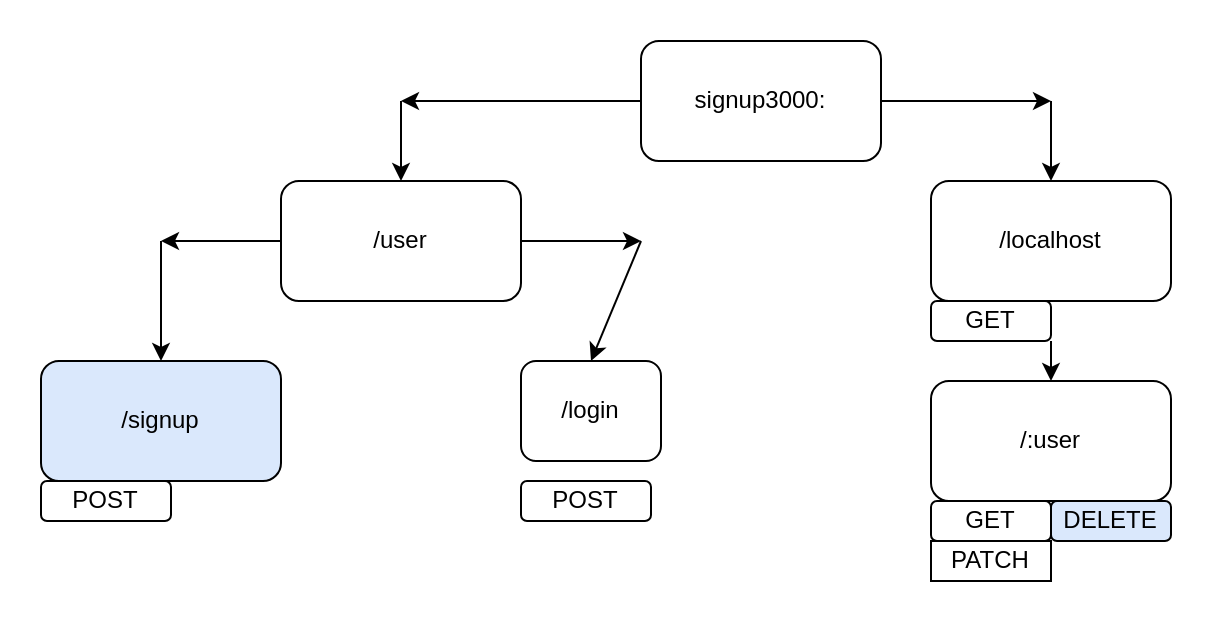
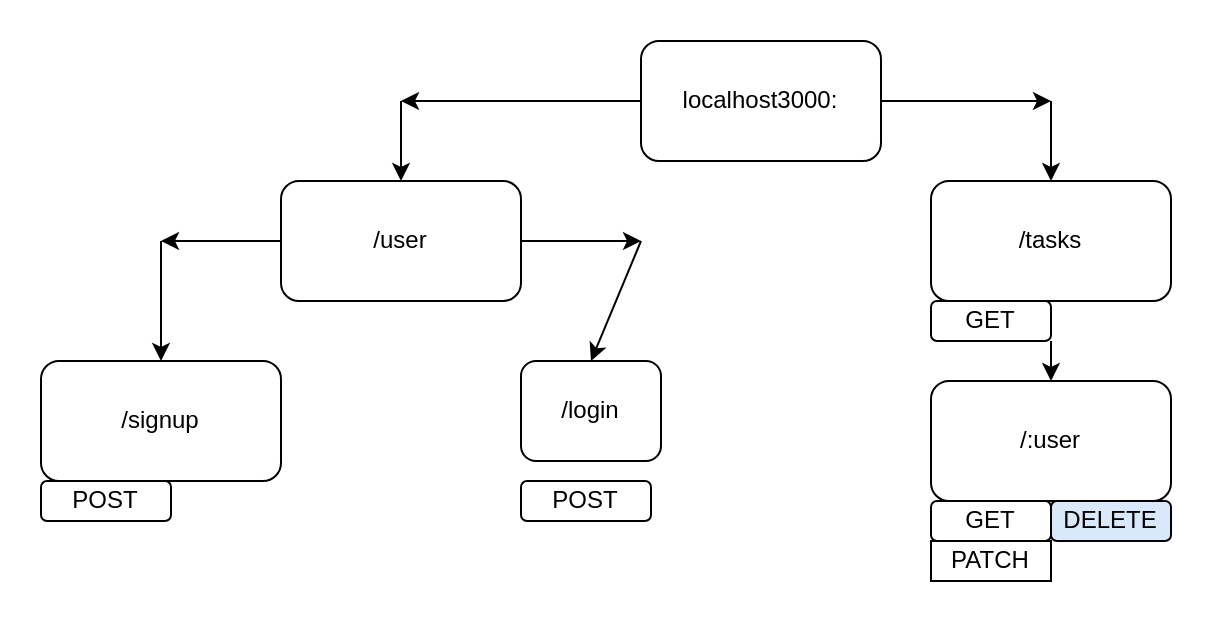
- <mxCell id="3" value="signup3000:" style="rounded=1;whiteSpace=wrap;html=1;" vertex="1" parent="1"><mxGeometry x="320" y="20" width="120" height="60" as="geometry" /></mxCell>
+ <mxCell id="3" value="localhost3000:" style="rounded=1;whiteSpace=wrap;html=1;" vertex="1" parent="1"><mxGeometry x="320" y="20" width="120" height="60" as="geometry" /></mxCell>
- <mxCell id="16" value="/localhost" style="rounded=1;whiteSpace=wrap;html=1;" vertex="1" parent="1"><mxGeometry x="465" y="90" width="120" height="60" as="geometry" /></mxCell>
+ <mxCell id="16" value="/tasks" style="rounded=1;whiteSpace=wrap;html=1;" vertex="1" parent="1"><mxGeometry x="465" y="90" width="120" height="60" as="geometry" /></mxCell>
- <mxCell id="11" value="/signup" style="rounded=1;whiteSpace=wrap;html=1;fillColor=#dae8fc;" vertex="1" parent="1"><mxGeometry x="20" y="180" width="120" height="60" as="geometry" /></mxCell>
+ <mxCell id="11" value="/signup" style="rounded=1;whiteSpace=wrap;html=1;" vertex="1" parent="1"><mxGeometry x="20" y="180" width="120" height="60" as="geometry" /></mxCell>
